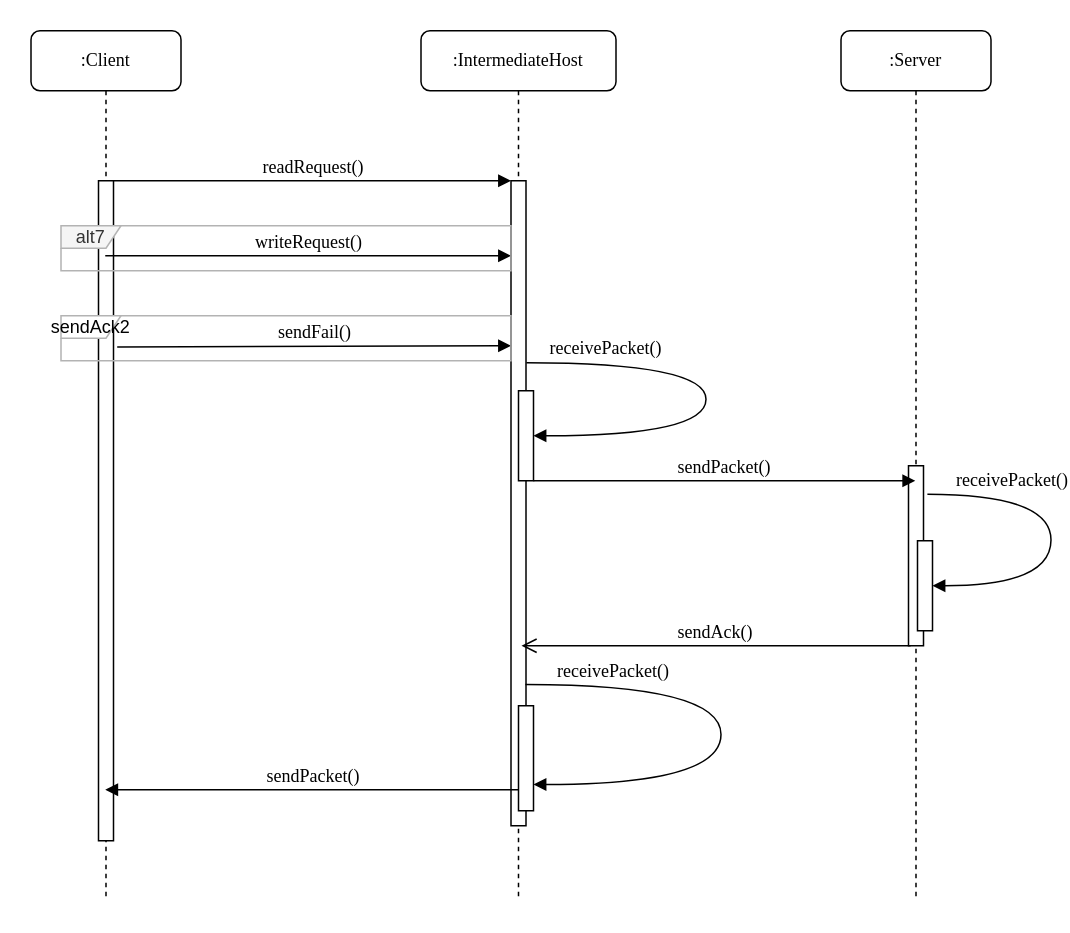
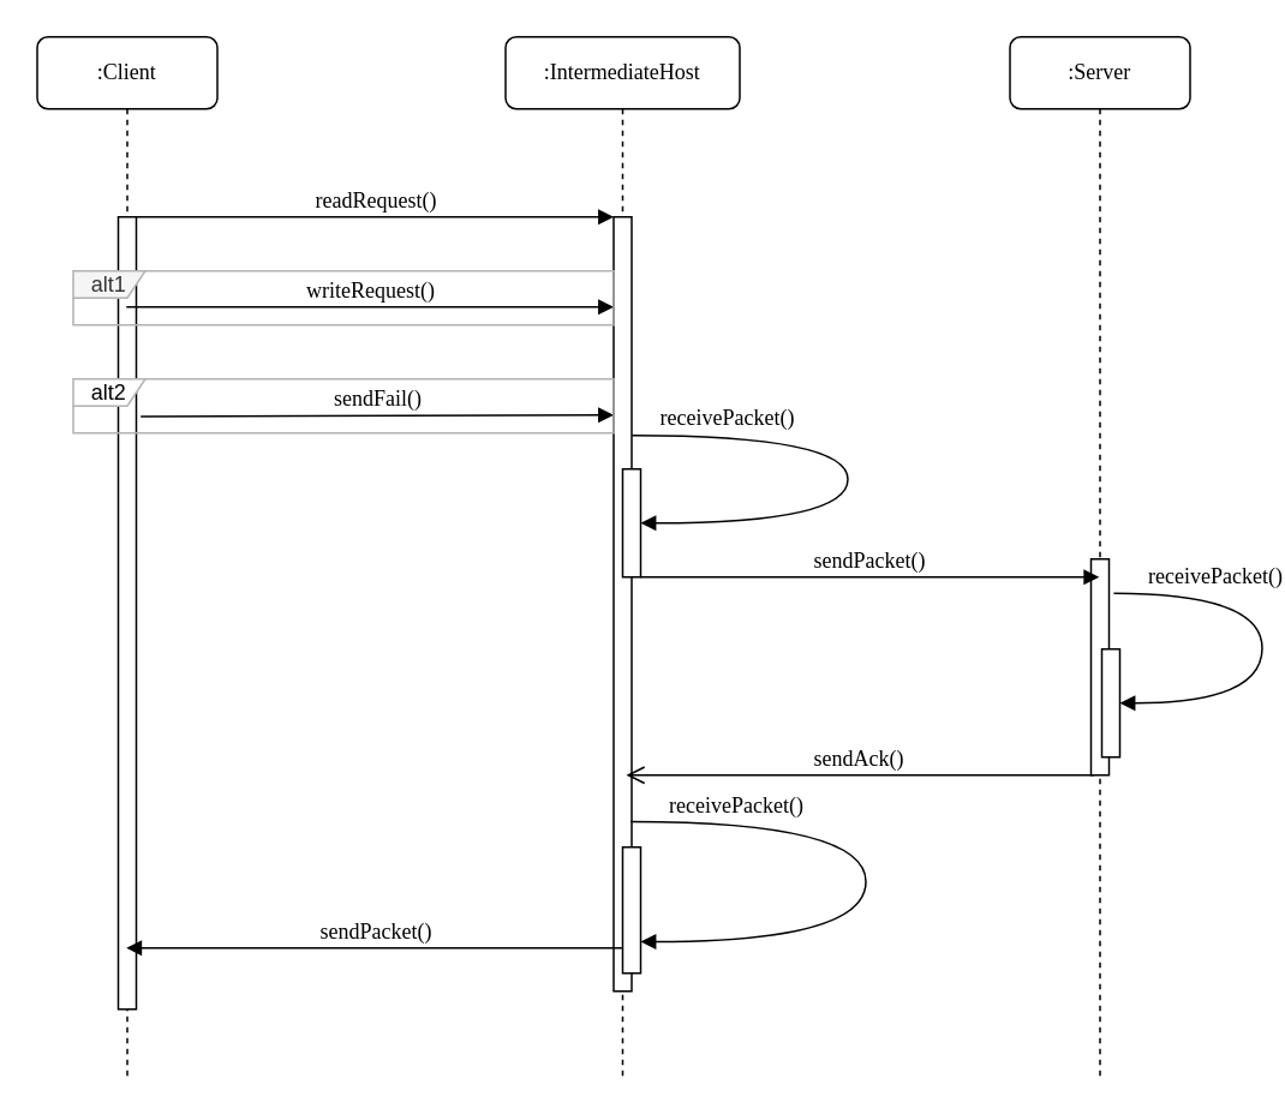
- <mxCell id="20" value="alt7" style="shape=umlFrame;whiteSpace=wrap;html=1;width=40;height=15;fillColor=#f5f5f5;strokeColor=#B3B3B3;fontColor=#333333;" vertex="1" parent="1"><mxGeometry x="40" y="150" width="300" height="30" as="geometry" /></mxCell>
+ <mxCell id="20" value="alt1" style="shape=umlFrame;whiteSpace=wrap;html=1;width=40;height=15;fillColor=#f5f5f5;strokeColor=#B3B3B3;fontColor=#333333;" vertex="1" parent="1"><mxGeometry x="40" y="150" width="300" height="30" as="geometry" /></mxCell>
- <mxCell id="21" value="sendAck2" style="shape=umlFrame;whiteSpace=wrap;html=1;width=40;height=15;strokeColor=#B3B3B3;" vertex="1" parent="1"><mxGeometry x="40" y="210" width="300" height="30" as="geometry" /></mxCell>
+ <mxCell id="21" value="alt2" style="shape=umlFrame;whiteSpace=wrap;html=1;width=40;height=15;strokeColor=#B3B3B3;" vertex="1" parent="1"><mxGeometry x="40" y="210" width="300" height="30" as="geometry" /></mxCell>
